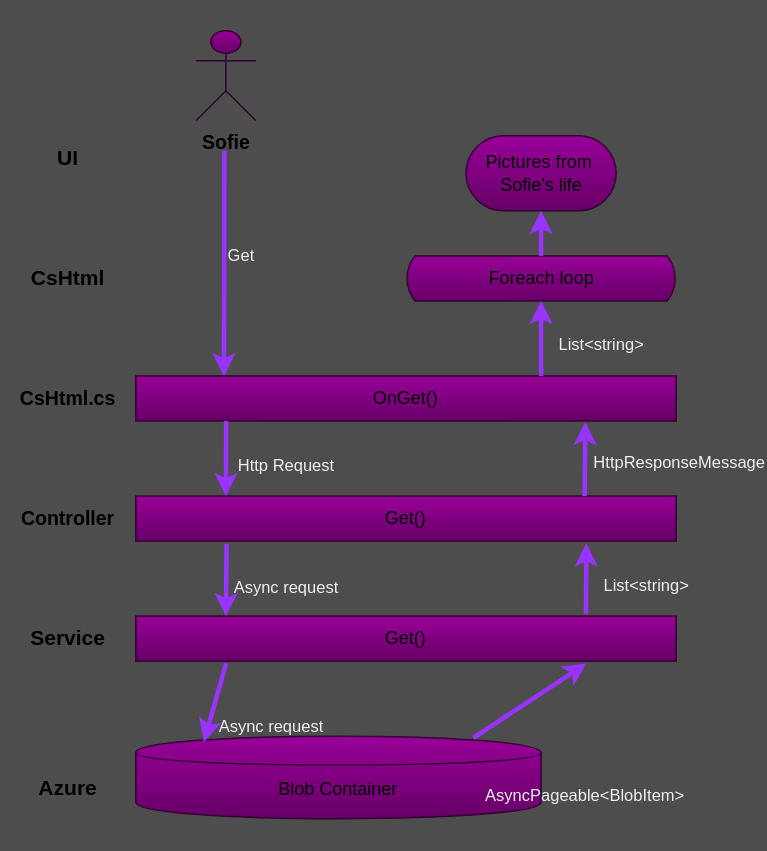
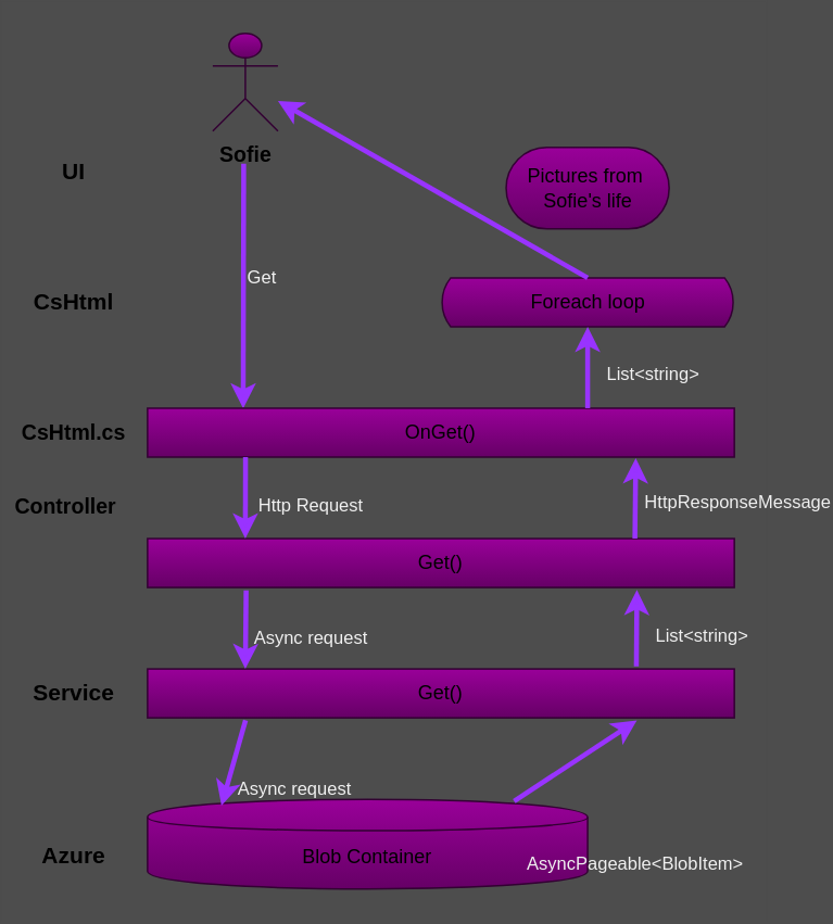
- <mxCell id="23" value="" style="endArrow=classic;html=1;strokeWidth=3;strokeColor=#9933FF;fontColor=#F0F0F0;labelBackgroundColor=none;entryX=0.5;entryY=0.5;entryDx=0;entryDy=25;entryPerimeter=0;exitX=0.5;exitY=0;exitDx=0;exitDy=0;exitPerimeter=0;" edge="1" parent="1" source="14" target="15"><mxGeometry x="-0.152" y="-40" width="50" height="50" relative="1" as="geometry"><mxPoint x="370" y="260" as="sourcePoint" /><mxPoint x="370" y="210" as="targetPoint" /><mxPoint as="offset" /></mxGeometry></mxCell>
+ <mxCell id="23" value="" style="endArrow=classic;html=1;strokeWidth=3;strokeColor=#9933FF;fontColor=#F0F0F0;labelBackgroundColor=none;exitX=0.5;exitY=0;exitDx=0;exitDy=0;exitPerimeter=0;" edge="1" parent="1" source="14" target="2"><mxGeometry x="-0.152" y="-40" width="50" height="50" relative="1" as="geometry"><mxPoint x="370" y="260" as="sourcePoint" /><mxPoint x="370" y="210" as="targetPoint" /><mxPoint as="offset" /></mxGeometry></mxCell>
- <mxCell id="6" value="Controller" style="text;html=1;strokeColor=none;fillColor=none;align=center;verticalAlign=middle;whiteSpace=wrap;rounded=0;fontSize=13;fontStyle=1" vertex="1" parent="1"><mxGeometry x="20" y="330" width="50" height="30" as="geometry" /></mxCell>
+ <mxCell id="6" value="Controller" style="text;html=1;strokeColor=none;fillColor=none;align=center;verticalAlign=middle;whiteSpace=wrap;rounded=0;fontSize=13;fontStyle=1" vertex="1" parent="1"><mxGeometry x="15" y="295" width="50" height="30" as="geometry" /></mxCell>
